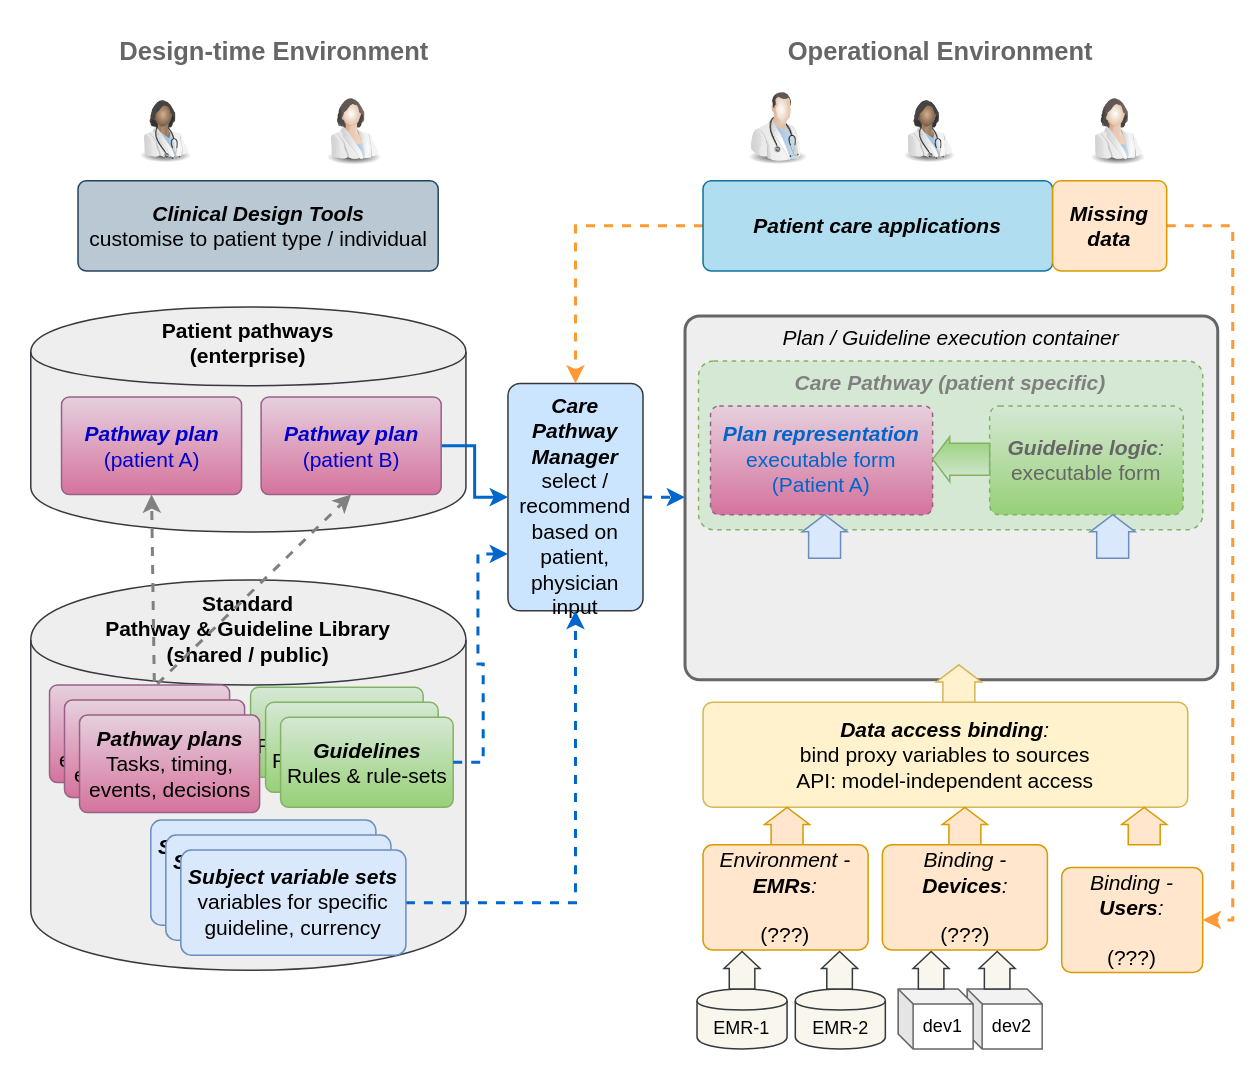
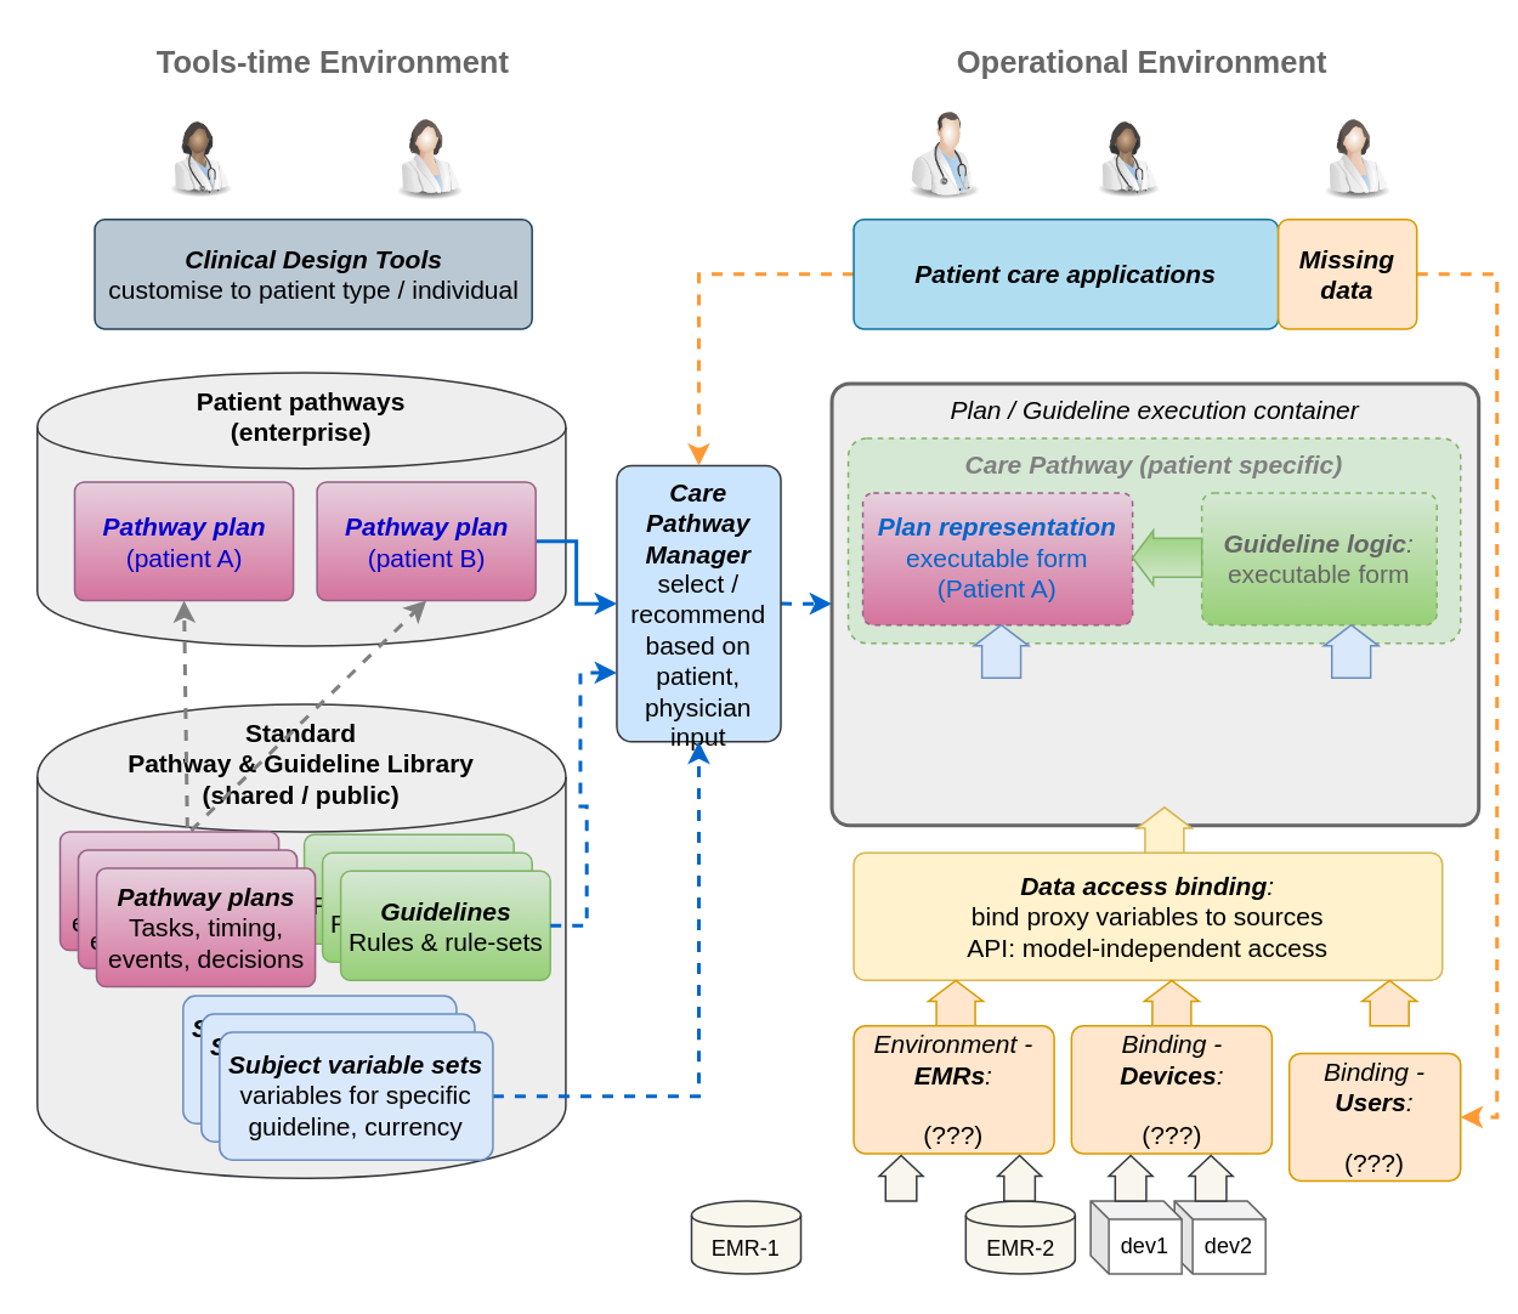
- <mxCell id="56" value="Design-time Environment" style="text;html=1;align=center;verticalAlign=middle;resizable=0;points=[];autosize=1;fontSize=17;fontColor=#666666;fontStyle=1" vertex="1" parent="1"><mxGeometry x="71.5" y="20" width="220" height="30" as="geometry" /></mxCell>
+ <mxCell id="56" value="Tools-time Environment" style="text;html=1;align=center;verticalAlign=middle;resizable=0;points=[];autosize=1;fontSize=17;fontColor=#666666;fontStyle=1" vertex="1" parent="1"><mxGeometry x="71.5" y="20" width="220" height="30" as="geometry" /></mxCell>
- <mxCell id="20" value="EMR-1" style="shape=cylinder;whiteSpace=wrap;html=1;boundedLbl=1;backgroundOutline=1;strokeColor=#36393d;strokeWidth=1;fillColor=#f9f7ed;" vertex="1" parent="1"><mxGeometry x="464" y="658.5" width="60" height="40" as="geometry" /></mxCell>
+ <mxCell id="20" value="EMR-1" style="shape=cylinder;whiteSpace=wrap;html=1;boundedLbl=1;backgroundOutline=1;strokeColor=#36393d;strokeWidth=1;fillColor=#f9f7ed;" vertex="1" parent="1"><mxGeometry x="379" y="658.5" width="60" height="40" as="geometry" /></mxCell>
